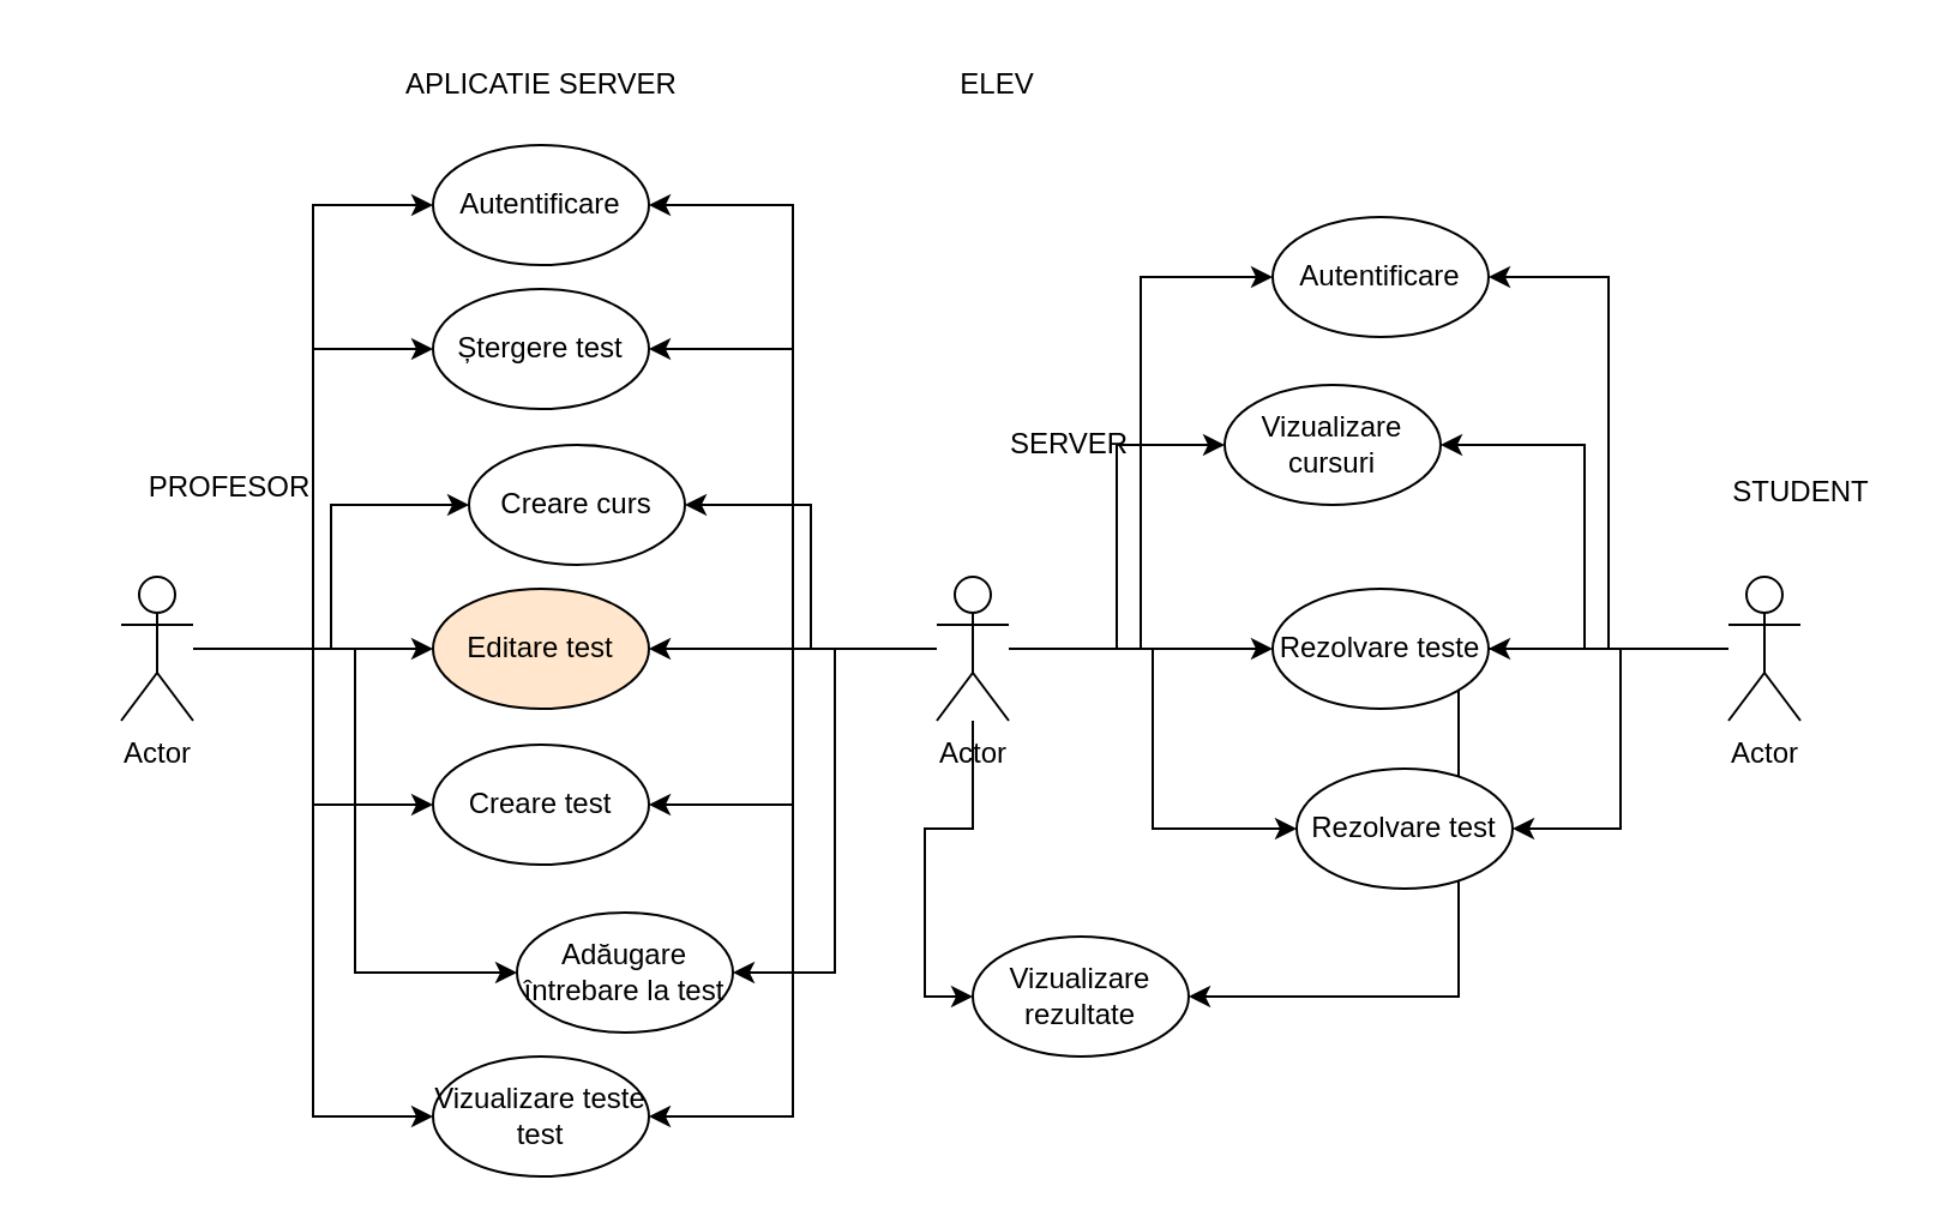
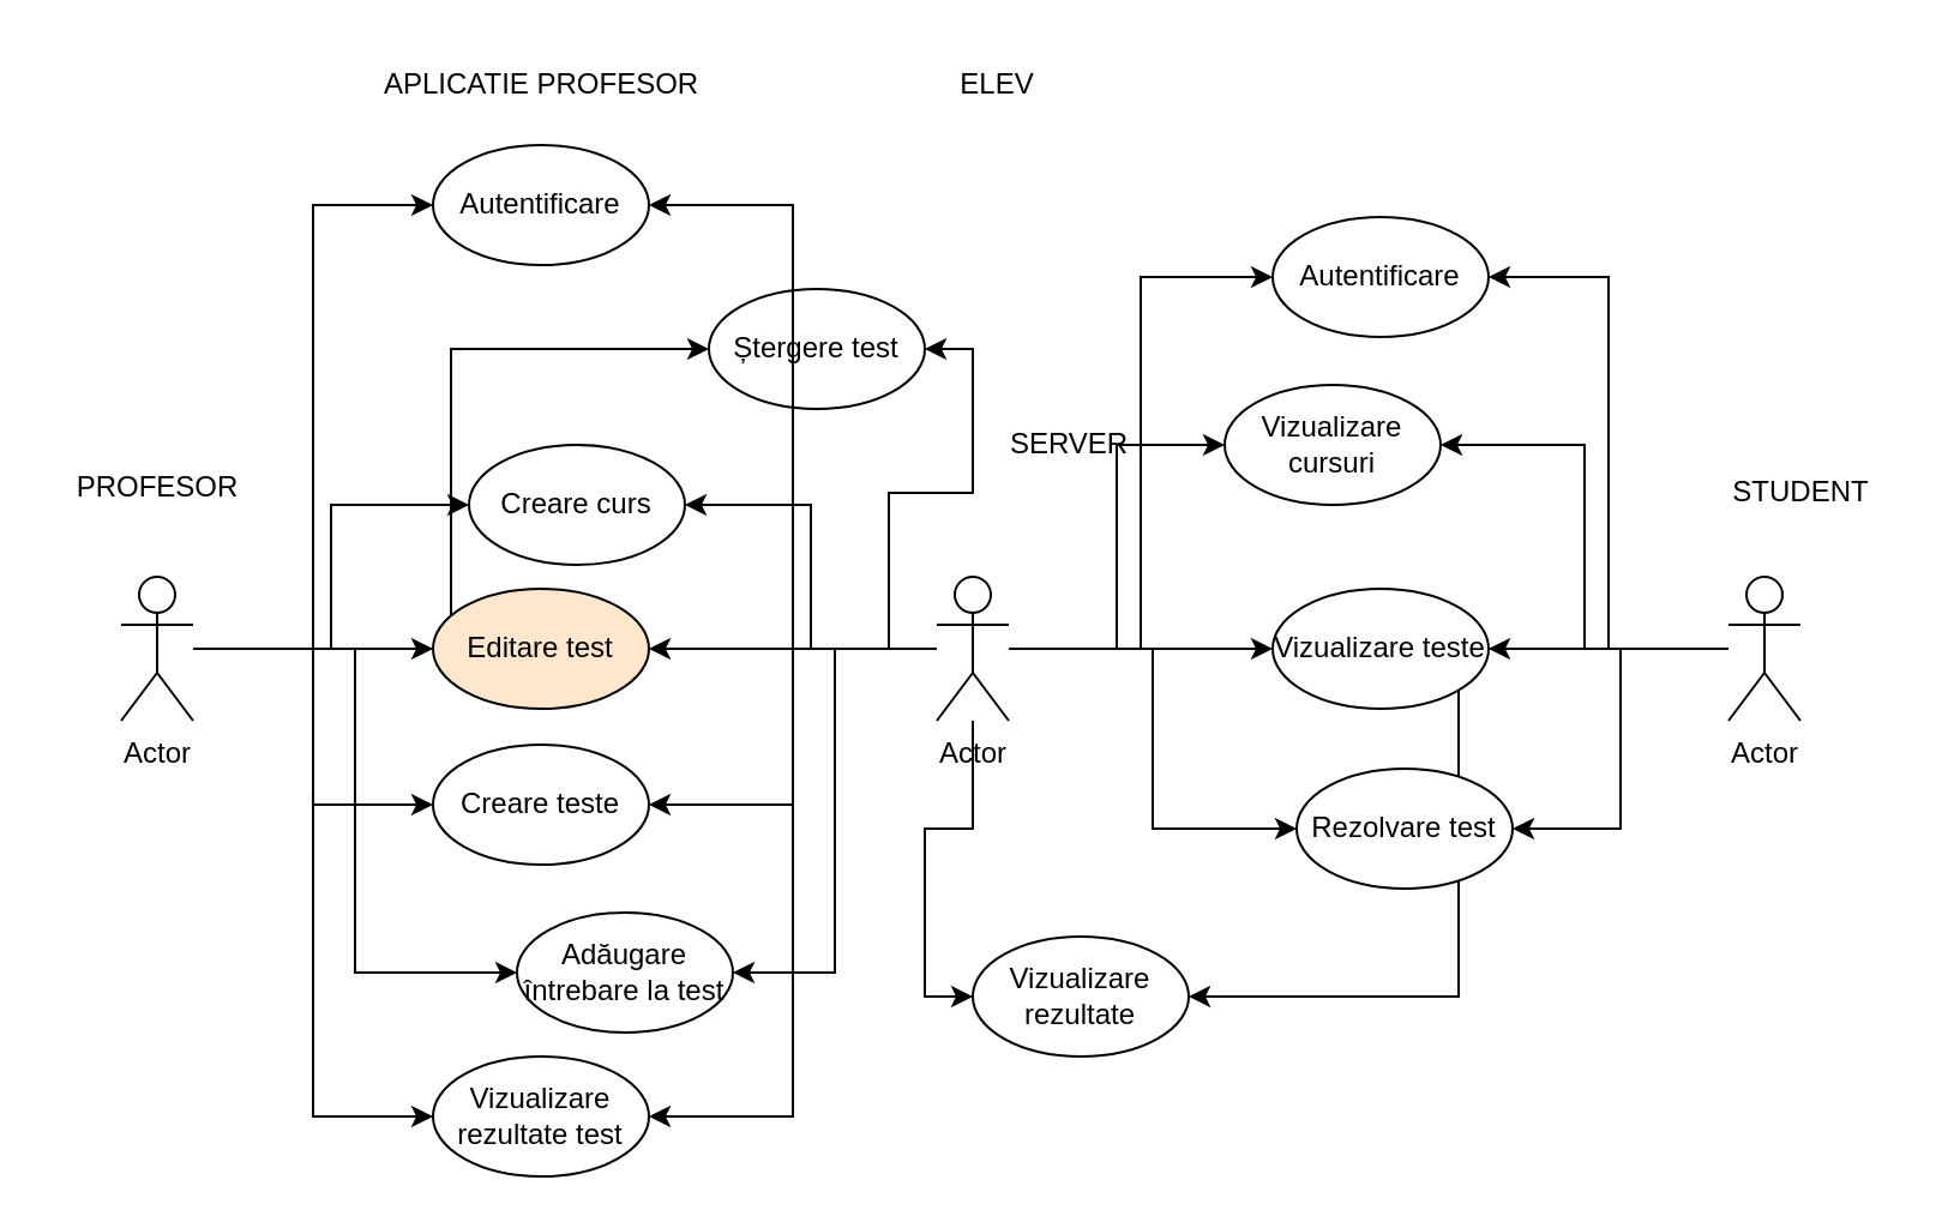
- <mxCell id="44" value="&lt;div&gt;APLICATIE SERVER&lt;/div&gt;" style="text;html=1;align=center;verticalAlign=middle;resizable=0;points=[];autosize=1;strokeColor=none;fillColor=none;" vertex="1" parent="1"><mxGeometry x="150" y="20" width="150" height="30" as="geometry" /></mxCell>
+ <mxCell id="44" value="&lt;div&gt;APLICATIE PROFESOR&lt;/div&gt;" style="text;html=1;align=center;verticalAlign=middle;resizable=0;points=[];autosize=1;strokeColor=none;fillColor=none;" vertex="1" parent="1"><mxGeometry x="150" y="20" width="150" height="30" as="geometry" /></mxCell>
- <mxCell id="17" value="Ștergere test" style="ellipse;whiteSpace=wrap;html=1;" vertex="1" parent="1"><mxGeometry x="180" y="120" width="90" height="50" as="geometry" /></mxCell>
+ <mxCell id="17" value="Ștergere test" style="ellipse;whiteSpace=wrap;html=1;" vertex="1" parent="1"><mxGeometry x="295" y="120" width="90" height="50" as="geometry" /></mxCell>
- <mxCell id="10" value="&lt;div&gt;PROFESOR&lt;/div&gt;&lt;div&gt;&lt;br&gt;&lt;/div&gt;" style="text;html=1;align=center;verticalAlign=middle;resizable=0;points=[];autosize=1;strokeColor=none;fillColor=none;" vertex="1" parent="1"><mxGeometry x="50" y="190" width="90" height="40" as="geometry" /></mxCell>
+ <mxCell id="10" value="&lt;div&gt;PROFESOR&lt;/div&gt;&lt;div&gt;&lt;br&gt;&lt;/div&gt;" style="text;html=1;align=center;verticalAlign=middle;resizable=0;points=[];autosize=1;strokeColor=none;fillColor=none;" vertex="1" parent="1"><mxGeometry x="20" y="190" width="90" height="40" as="geometry" /></mxCell>
- <mxCell id="41" value="Rezolvare teste" style="ellipse;whiteSpace=wrap;html=1;" vertex="1" parent="1"><mxGeometry x="530" y="245" width="90" height="50" as="geometry" /></mxCell>
+ <mxCell id="41" value="Vizualizare teste" style="ellipse;whiteSpace=wrap;html=1;" vertex="1" parent="1"><mxGeometry x="530" y="245" width="90" height="50" as="geometry" /></mxCell>
- <mxCell id="13" value="Creare test" style="ellipse;whiteSpace=wrap;html=1;" vertex="1" parent="1"><mxGeometry x="180" y="310" width="90" height="50" as="geometry" /></mxCell>
+ <mxCell id="13" value="Creare teste" style="ellipse;whiteSpace=wrap;html=1;" vertex="1" parent="1"><mxGeometry x="180" y="310" width="90" height="50" as="geometry" /></mxCell>
- <mxCell id="14" value="Vizualizare teste test" style="ellipse;whiteSpace=wrap;html=1;" vertex="1" parent="1"><mxGeometry x="180" y="440" width="90" height="50" as="geometry" /></mxCell>
+ <mxCell id="14" value="Vizualizare rezultate test" style="ellipse;whiteSpace=wrap;html=1;" vertex="1" parent="1"><mxGeometry x="180" y="440" width="90" height="50" as="geometry" /></mxCell>
